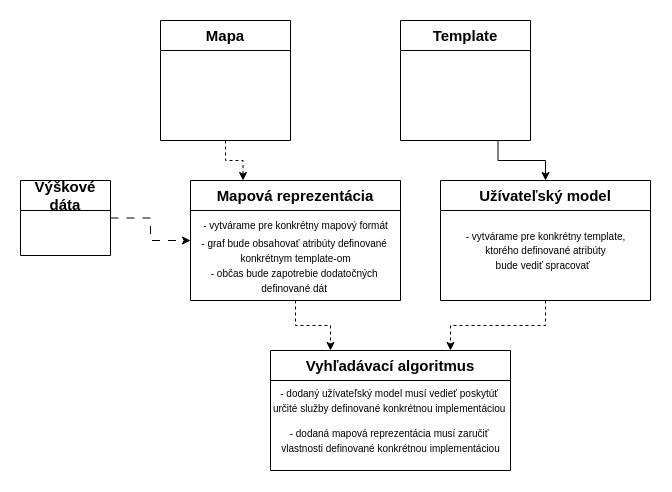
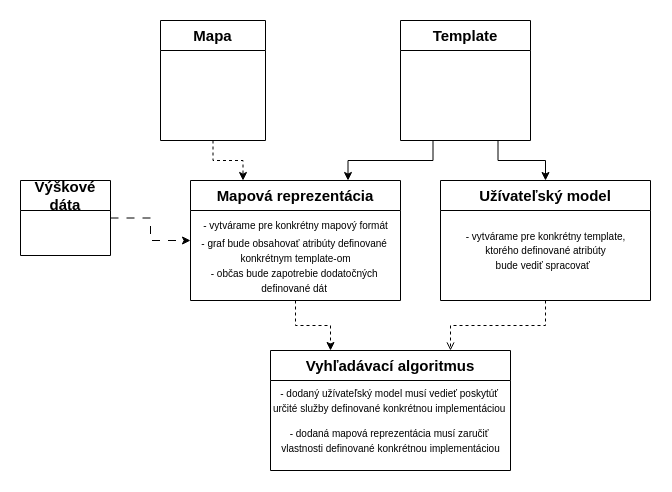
- <mxCell id="6" value="&lt;span style=&quot;font-size: 15px;&quot;&gt;Mapa&lt;/span&gt;" style="swimlane;whiteSpace=wrap;html=1;startSize=30;" vertex="1" parent="1"><mxGeometry x="160" y="20" width="130" height="120" as="geometry" /></mxCell>
+ <mxCell id="6" value="&lt;span style=&quot;font-size: 15px;&quot;&gt;Mapa&lt;/span&gt;" style="swimlane;whiteSpace=wrap;html=1;startSize=30;" vertex="1" parent="1"><mxGeometry x="160" y="20" width="105" height="120" as="geometry" /></mxCell>
+ <mxCell id="2" style="edgeStyle=orthogonalEdgeStyle;rounded=0;orthogonalLoop=1;jettySize=auto;html=1;exitX=0.25;exitY=1;exitDx=0;exitDy=0;entryX=0.75;entryY=0;entryDx=0;entryDy=0;" edge="1" parent="1" source="4" target="8"><mxGeometry relative="1" as="geometry" /></mxCell>
- <mxCell id="14" style="edgeStyle=orthogonalEdgeStyle;rounded=0;orthogonalLoop=1;jettySize=auto;html=1;exitX=0.5;exitY=1;exitDx=0;exitDy=0;entryX=0.75;entryY=0;entryDx=0;entryDy=0;dashed=1;" edge="1" parent="1" source="15" target="17"><mxGeometry relative="1" as="geometry" /></mxCell>
+ <mxCell id="14" style="edgeStyle=orthogonalEdgeStyle;rounded=0;orthogonalLoop=1;jettySize=auto;html=1;exitX=0.5;exitY=1;exitDx=0;exitDy=0;entryX=0.75;entryY=0;entryDx=0;entryDy=0;dashed=1;endArrow=open;" edge="1" parent="1" source="15" target="17"><mxGeometry relative="1" as="geometry" /></mxCell>
